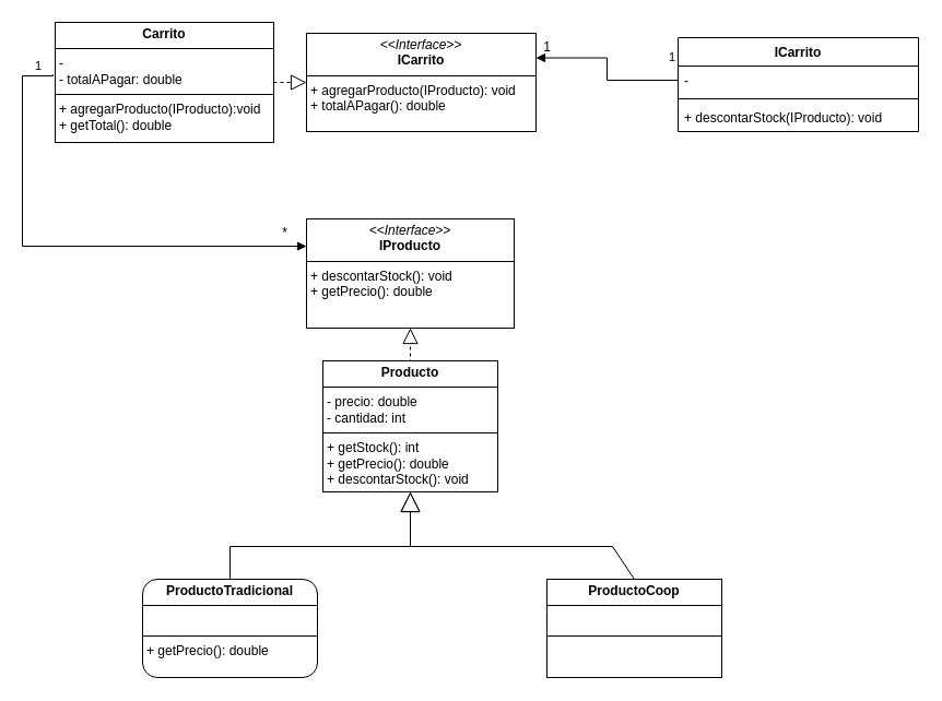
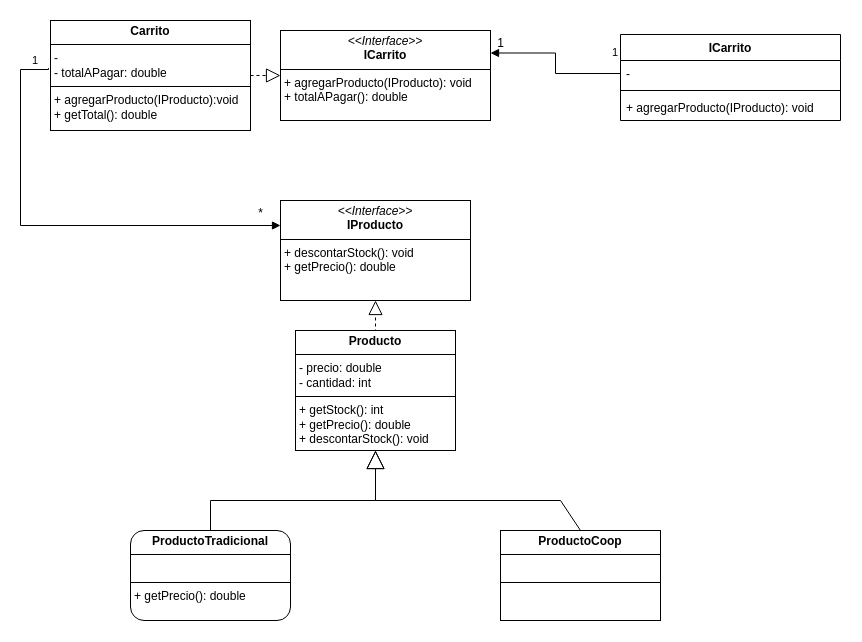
- <mxCell id="6" value="+ descontarStock(IProducto): void" style="text;strokeColor=none;fillColor=none;align=left;verticalAlign=top;spacingLeft=4;spacingRight=4;overflow=hidden;rotatable=0;points=[[0,0.5],[1,0.5]];portConstraint=eastwest;whiteSpace=wrap;html=1;" vertex="1" parent="3"><mxGeometry y="60" width="220" height="26" as="geometry" /></mxCell>
+ <mxCell id="6" value="+ agregarProducto(IProducto): void" style="text;strokeColor=none;fillColor=none;align=left;verticalAlign=top;spacingLeft=4;spacingRight=4;overflow=hidden;rotatable=0;points=[[0,0.5],[1,0.5]];portConstraint=eastwest;whiteSpace=wrap;html=1;" vertex="1" parent="3"><mxGeometry y="60" width="220" height="26" as="geometry" /></mxCell>
